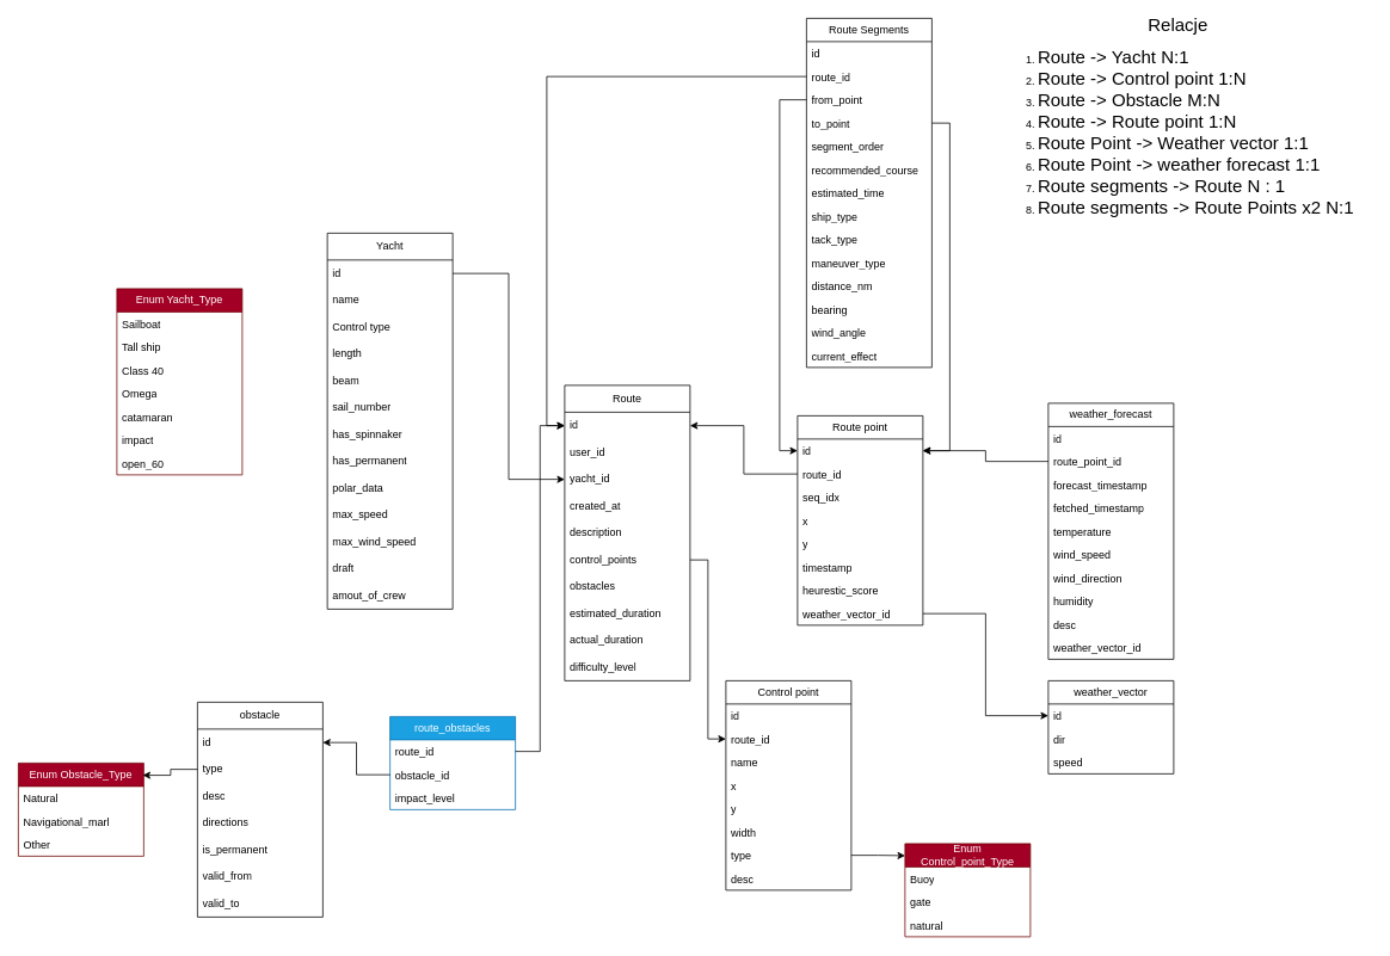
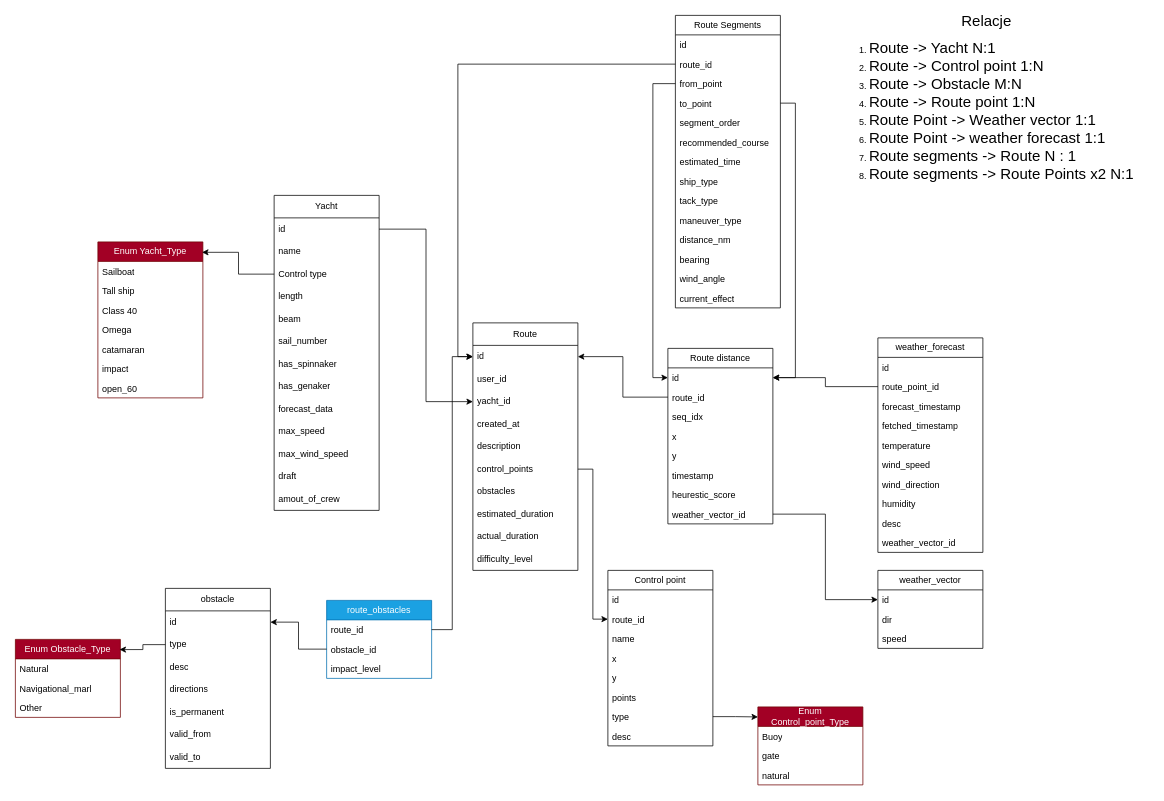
+ <mxCell id="76" style="edgeStyle=orthogonalEdgeStyle;rounded=0;orthogonalLoop=1;jettySize=auto;html=1;entryX=0.992;entryY=0.067;entryDx=0;entryDy=0;entryPerimeter=0;" edge="1" parent="1" source="5" target="27"><mxGeometry relative="1" as="geometry" /></mxCell>
- <mxCell id="35" value="Route point" style="swimlane;fontStyle=0;childLayout=stackLayout;horizontal=1;startSize=26;fillColor=none;horizontalStack=0;resizeParent=1;resizeParentMax=0;resizeLast=0;collapsible=1;marginBottom=0;whiteSpace=wrap;html=1;" vertex="1" parent="1"><mxGeometry x="890" y="464" width="140" height="234" as="geometry" /></mxCell>
+ <mxCell id="35" value="Route distance" style="swimlane;fontStyle=0;childLayout=stackLayout;horizontal=1;startSize=26;fillColor=none;horizontalStack=0;resizeParent=1;resizeParentMax=0;resizeLast=0;collapsible=1;marginBottom=0;whiteSpace=wrap;html=1;" vertex="1" parent="1"><mxGeometry x="890" y="464" width="140" height="234" as="geometry" /></mxCell>
- <mxCell id="10" value="has_permanent" style="text;strokeColor=none;fillColor=none;align=left;verticalAlign=middle;spacingLeft=4;spacingRight=4;overflow=hidden;points=[[0,0.5],[1,0.5]];portConstraint=eastwest;rotatable=0;whiteSpace=wrap;html=1;" vertex="1" parent="2"><mxGeometry y="240" width="140" height="30" as="geometry" /></mxCell>
+ <mxCell id="10" value="has_genaker" style="text;strokeColor=none;fillColor=none;align=left;verticalAlign=middle;spacingLeft=4;spacingRight=4;overflow=hidden;points=[[0,0.5],[1,0.5]];portConstraint=eastwest;rotatable=0;whiteSpace=wrap;html=1;" vertex="1" parent="2"><mxGeometry y="240" width="140" height="30" as="geometry" /></mxCell>
- <mxCell id="11" value="polar_data" style="text;strokeColor=none;fillColor=none;align=left;verticalAlign=middle;spacingLeft=4;spacingRight=4;overflow=hidden;points=[[0,0.5],[1,0.5]];portConstraint=eastwest;rotatable=0;whiteSpace=wrap;html=1;" vertex="1" parent="2"><mxGeometry y="270" width="140" height="30" as="geometry" /></mxCell>
+ <mxCell id="11" value="forecast_data" style="text;strokeColor=none;fillColor=none;align=left;verticalAlign=middle;spacingLeft=4;spacingRight=4;overflow=hidden;points=[[0,0.5],[1,0.5]];portConstraint=eastwest;rotatable=0;whiteSpace=wrap;html=1;" vertex="1" parent="2"><mxGeometry y="270" width="140" height="30" as="geometry" /></mxCell>
- <mxCell id="50" value="width" style="text;strokeColor=none;fillColor=none;align=left;verticalAlign=top;spacingLeft=4;spacingRight=4;overflow=hidden;rotatable=0;points=[[0,0.5],[1,0.5]];portConstraint=eastwest;whiteSpace=wrap;html=1;" vertex="1" parent="44"><mxGeometry y="156" width="140" height="26" as="geometry" /></mxCell>
+ <mxCell id="50" value="points" style="text;strokeColor=none;fillColor=none;align=left;verticalAlign=top;spacingLeft=4;spacingRight=4;overflow=hidden;rotatable=0;points=[[0,0.5],[1,0.5]];portConstraint=eastwest;whiteSpace=wrap;html=1;" vertex="1" parent="44"><mxGeometry y="156" width="140" height="26" as="geometry" /></mxCell>
